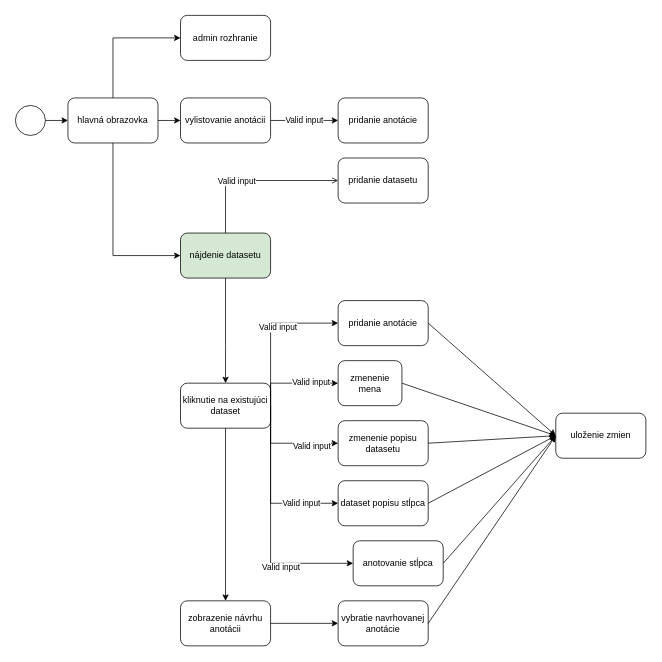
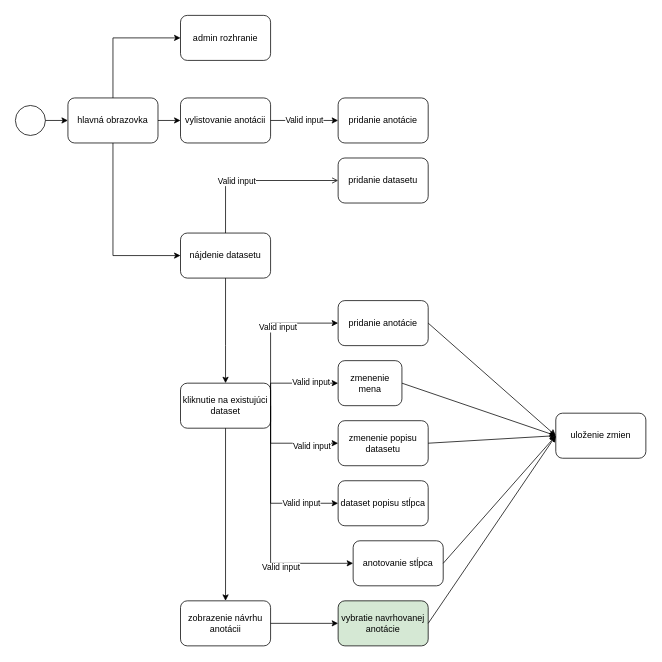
- <mxCell id="6" value="nájdenie datasetu" style="rounded=1;whiteSpace=wrap;html=1;fillColor=#d5e8d4;" vertex="1" parent="1"><mxGeometry x="240" y="310" width="120" height="60" as="geometry" /></mxCell>
+ <mxCell id="6" value="nájdenie datasetu" style="rounded=1;whiteSpace=wrap;html=1;" vertex="1" parent="1"><mxGeometry x="240" y="310" width="120" height="60" as="geometry" /></mxCell>
- <mxCell id="36" value="" style="endArrow=classic;html=1;rounded=0;exitX=1;exitY=0.5;exitDx=0;exitDy=0;entryX=0;entryY=0.5;entryDx=0;entryDy=0;" edge="1" parent="1" source="28" target="32"><mxGeometry width="50" height="50" relative="1" as="geometry"><mxPoint x="820" y="510" as="sourcePoint" /><mxPoint x="880" y="450" as="targetPoint" /></mxGeometry></mxCell>
- <mxCell id="40" value="vybratie navrhovanej anotácie" style="rounded=1;whiteSpace=wrap;html=1;" vertex="1" parent="1"><mxGeometry x="450" y="800" width="120" height="60" as="geometry" /></mxCell>
+ <mxCell id="40" value="vybratie navrhovanej anotácie" style="rounded=1;whiteSpace=wrap;html=1;fillColor=#d5e8d4;" vertex="1" parent="1"><mxGeometry x="450" y="800" width="120" height="60" as="geometry" /></mxCell>
